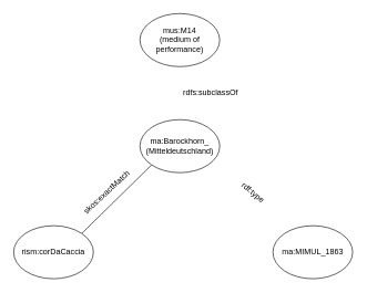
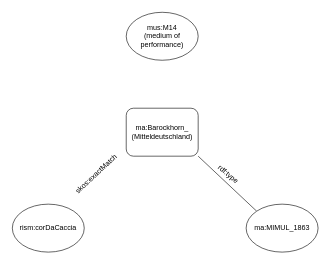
- <mxCell id="10" value="rdfs:subclassOf" style="text;html=1;align=center;verticalAlign=middle;resizable=0;points=[];autosize=1;" vertex="1" parent="1"><mxGeometry x="266" y="130" width="100" height="20" as="geometry" /></mxCell>
- <mxCell id="5" value="ma:Barockhorn_&lt;br&gt;(Mitteldeutschland)" style="ellipse;whiteSpace=wrap;html=1;strokeWidth=1;" parent="1" vertex="1"><mxGeometry x="210" y="180" width="120" height="80" as="geometry" /></mxCell>
+ <mxCell id="5" value="ma:Barockhorn_&lt;br&gt;(Mitteldeutschland)" style="whiteSpace=wrap;html=1;strokeWidth=1;rounded=1;" parent="1" vertex="1"><mxGeometry x="210" y="180" width="120" height="80" as="geometry" /></mxCell>
- <mxCell id="2" style="edgeStyle=none;rounded=0;orthogonalLoop=1;jettySize=auto;html=1;exitX=1;exitY=0;exitDx=0;exitDy=0;entryX=0;entryY=1;entryDx=0;entryDy=0;endArrow=none;endFill=0;" parent="1" source="3" target="5" edge="1"><mxGeometry relative="1" as="geometry" /></mxCell>
+ <mxCell id="4" style="edgeStyle=none;rounded=0;orthogonalLoop=1;jettySize=auto;html=1;exitX=1;exitY=1;exitDx=0;exitDy=0;entryX=0;entryY=0;entryDx=0;entryDy=0;endArrow=none;endFill=0;" parent="1" source="5" target="9" edge="1"><mxGeometry relative="1" as="geometry" /></mxCell>
